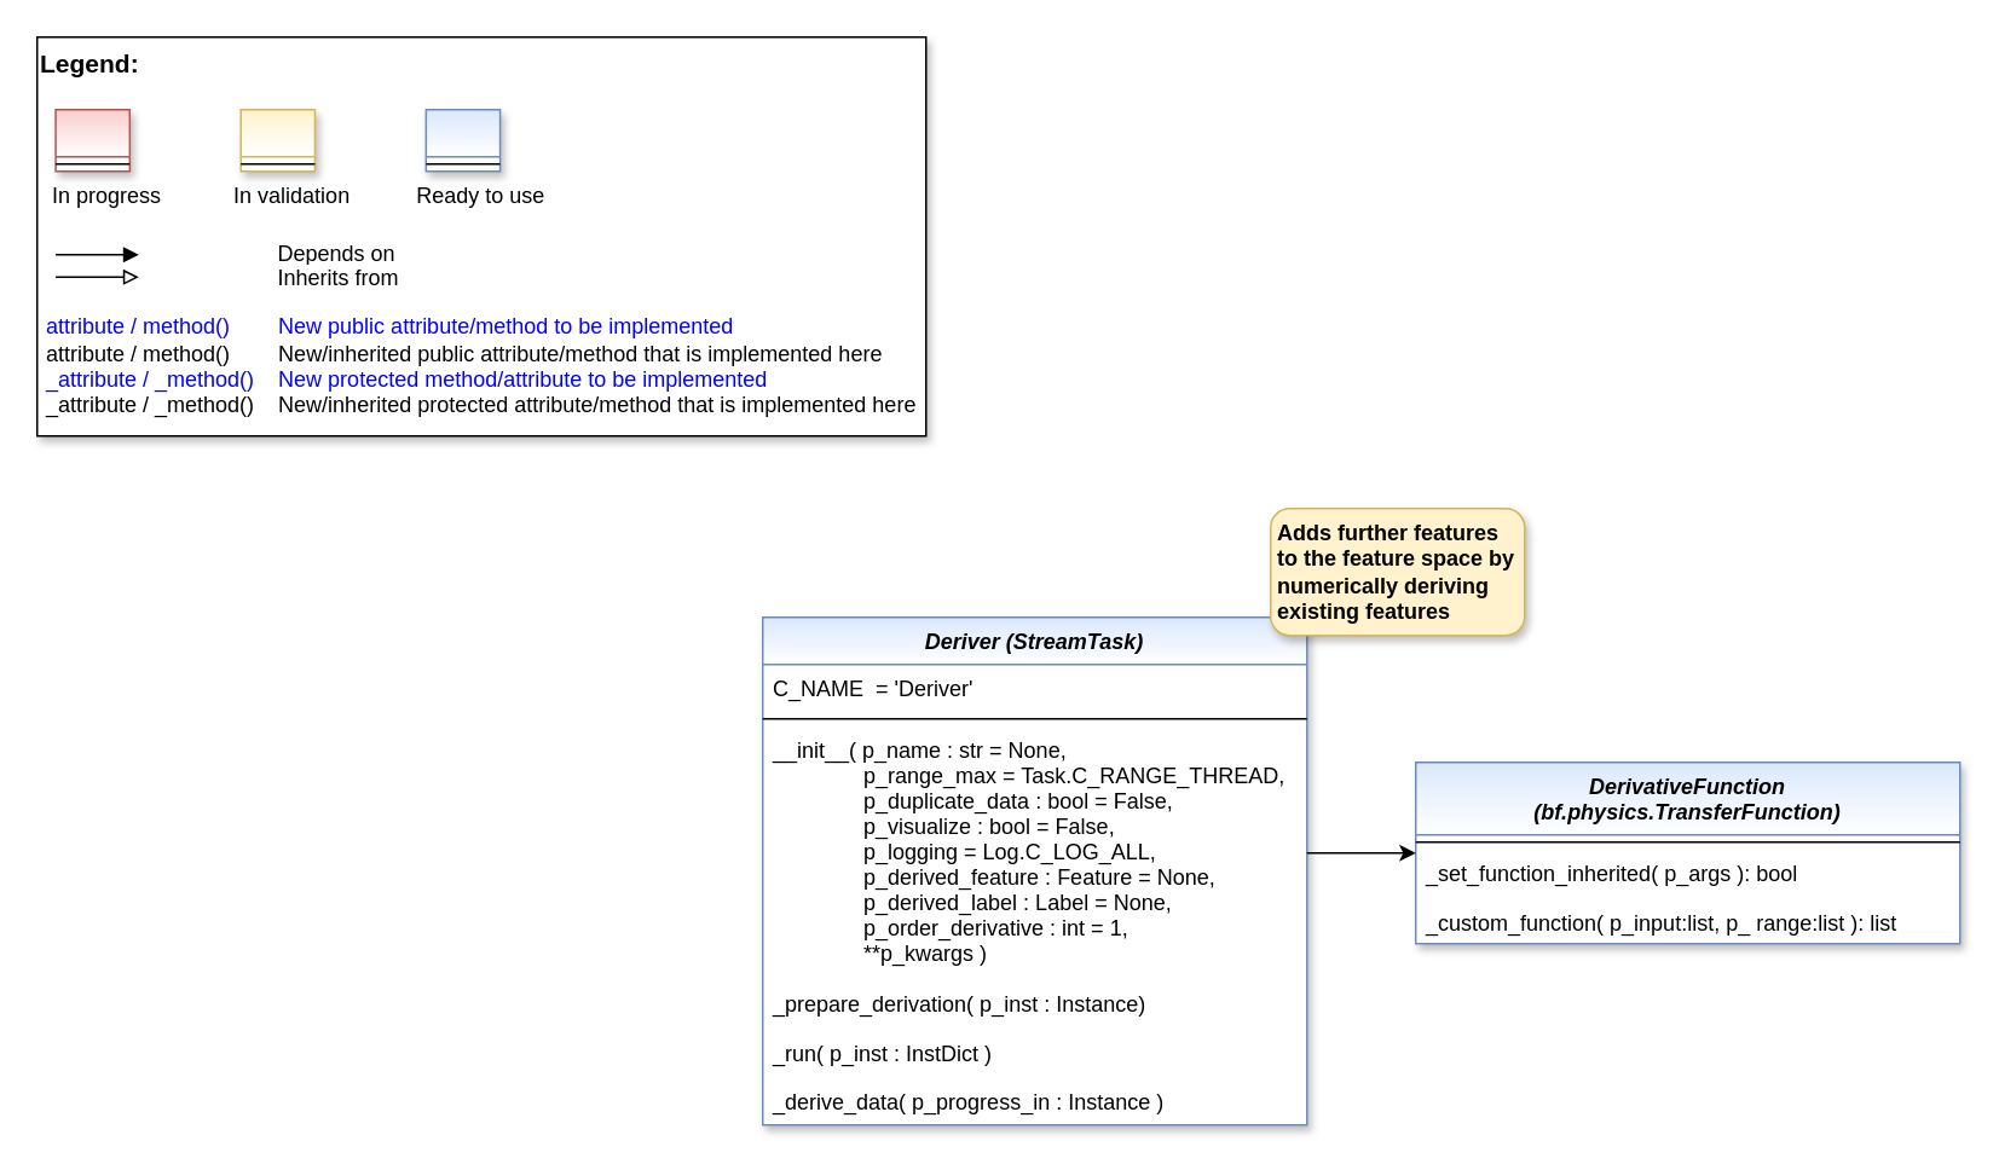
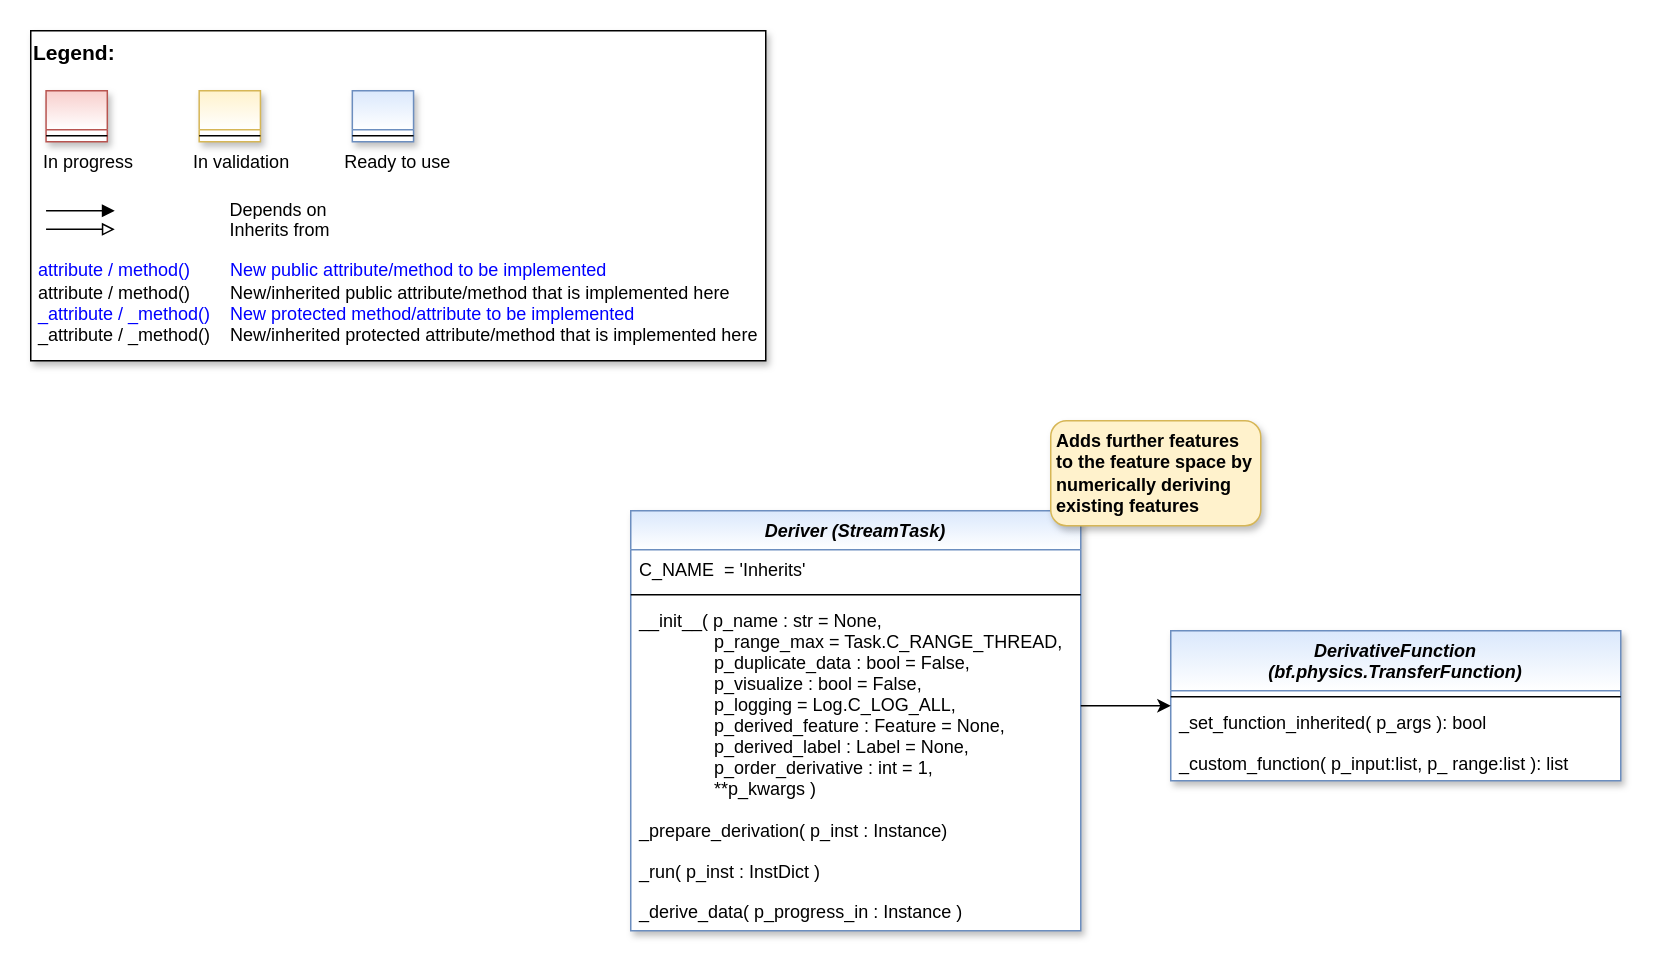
- <mxCell id="13" value="C_NAME  = 'Deriver'" style="text;align=left;verticalAlign=top;spacingLeft=4;spacingRight=4;overflow=hidden;rotatable=0;points=[[0,0.5],[1,0.5]];portConstraint=eastwest;" parent="12" vertex="1"><mxGeometry y="26" width="300" height="26" as="geometry" /></mxCell>
+ <mxCell id="13" value="C_NAME  = 'Inherits'" style="text;align=left;verticalAlign=top;spacingLeft=4;spacingRight=4;overflow=hidden;rotatable=0;points=[[0,0.5],[1,0.5]];portConstraint=eastwest;" parent="12" vertex="1"><mxGeometry y="26" width="300" height="26" as="geometry" /></mxCell>
